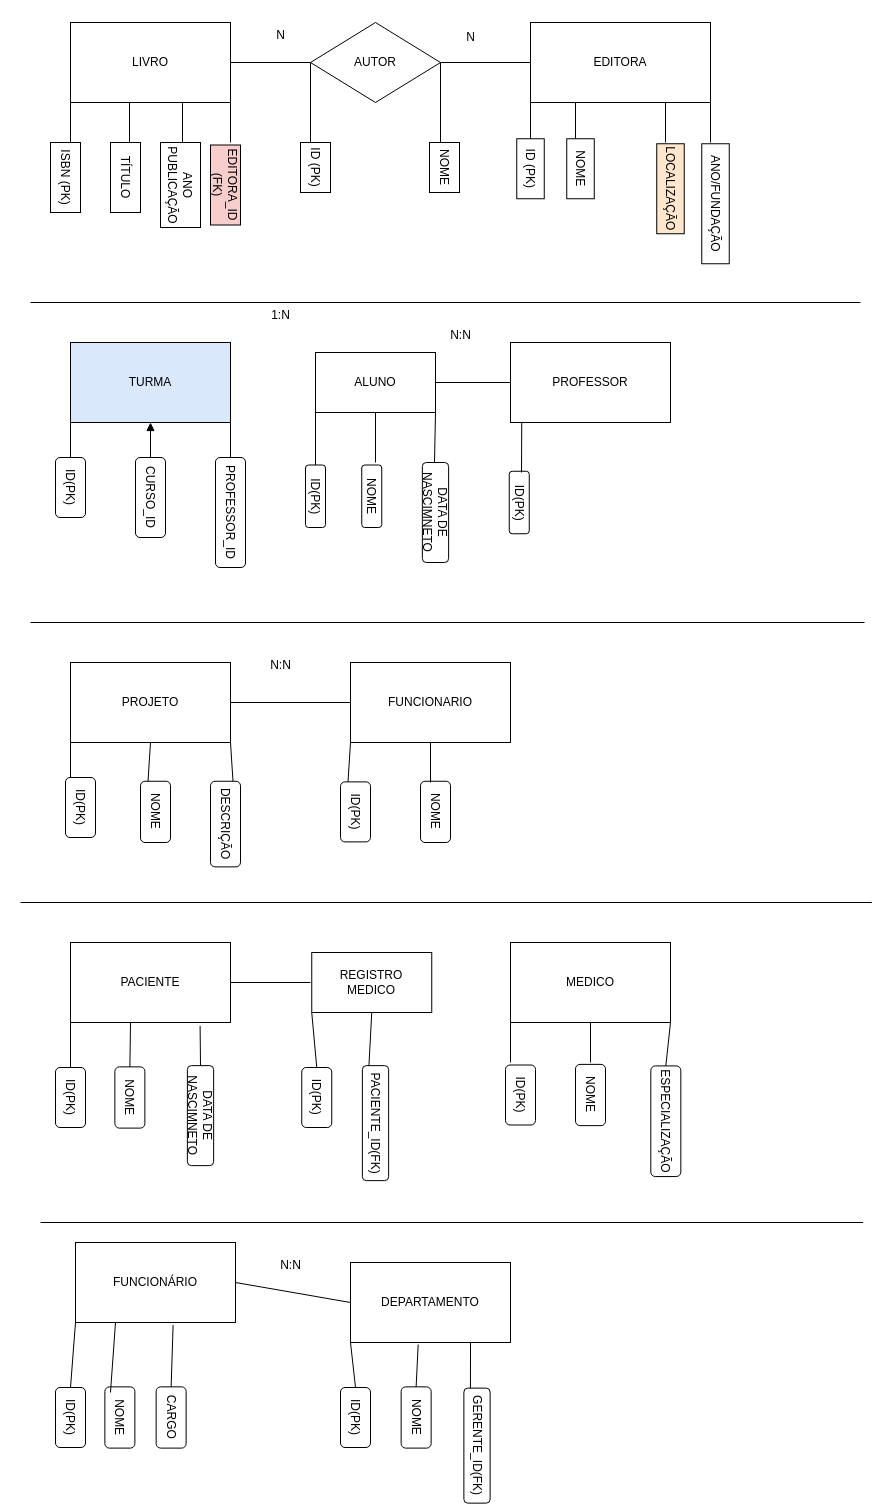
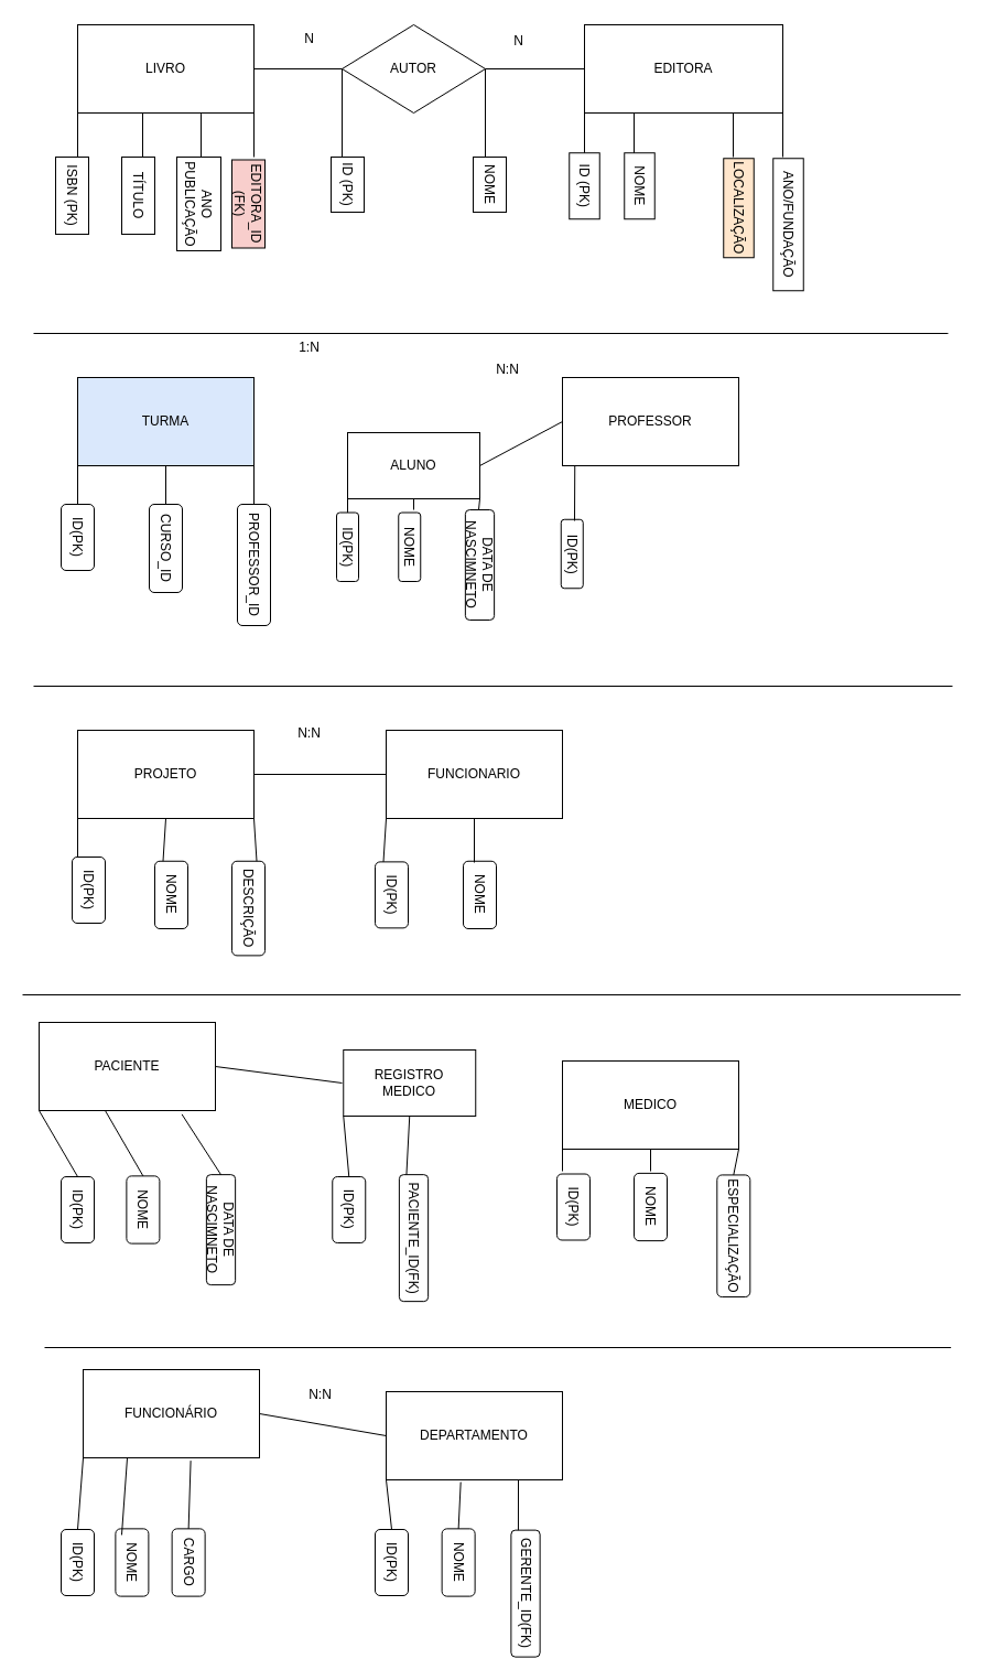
- <mxCell id="31" value="ALUNO" style="rounded=0;whiteSpace=wrap;html=1;" vertex="1" parent="1"><mxGeometry x="315" y="352" width="120" height="60" as="geometry" /></mxCell>
+ <mxCell id="31" value="ALUNO" style="rounded=0;whiteSpace=wrap;html=1;" vertex="1" parent="1"><mxGeometry x="315" y="392" width="120" height="60" as="geometry" /></mxCell>
- <mxCell id="37" value="" style="endArrow=block;html=1;rounded=0;entryX=0.5;entryY=1;entryDx=0;entryDy=0;exitX=0;exitY=0.5;exitDx=0;exitDy=0;" edge="1" parent="1" source="36" target="30"><mxGeometry width="50" height="50" relative="1" as="geometry"><mxPoint x="420" y="402" as="sourcePoint" /><mxPoint x="470" y="352" as="targetPoint" /></mxGeometry></mxCell>
+ <mxCell id="37" value="" style="endArrow=none;html=1;rounded=0;entryX=0.5;entryY=1;entryDx=0;entryDy=0;exitX=0;exitY=0.5;exitDx=0;exitDy=0;" edge="1" parent="1" source="36" target="30"><mxGeometry width="50" height="50" relative="1" as="geometry"><mxPoint x="420" y="402" as="sourcePoint" /><mxPoint x="470" y="352" as="targetPoint" /></mxGeometry></mxCell>
- <mxCell id="66" value="PACIENTE" style="rounded=0;whiteSpace=wrap;html=1;" vertex="1" parent="1"><mxGeometry x="70" y="942" width="160" height="80" as="geometry" /></mxCell>
+ <mxCell id="66" value="PACIENTE" style="rounded=0;whiteSpace=wrap;html=1;" vertex="1" parent="1"><mxGeometry x="35" y="927" width="160" height="80" as="geometry" /></mxCell>
- <mxCell id="69" value="MEDICO" style="rounded=0;whiteSpace=wrap;html=1;" vertex="1" parent="1"><mxGeometry x="510" y="942" width="160" height="80" as="geometry" /></mxCell>
+ <mxCell id="69" value="MEDICO" style="rounded=0;whiteSpace=wrap;html=1;" vertex="1" parent="1"><mxGeometry x="510" y="962" width="160" height="80" as="geometry" /></mxCell>
